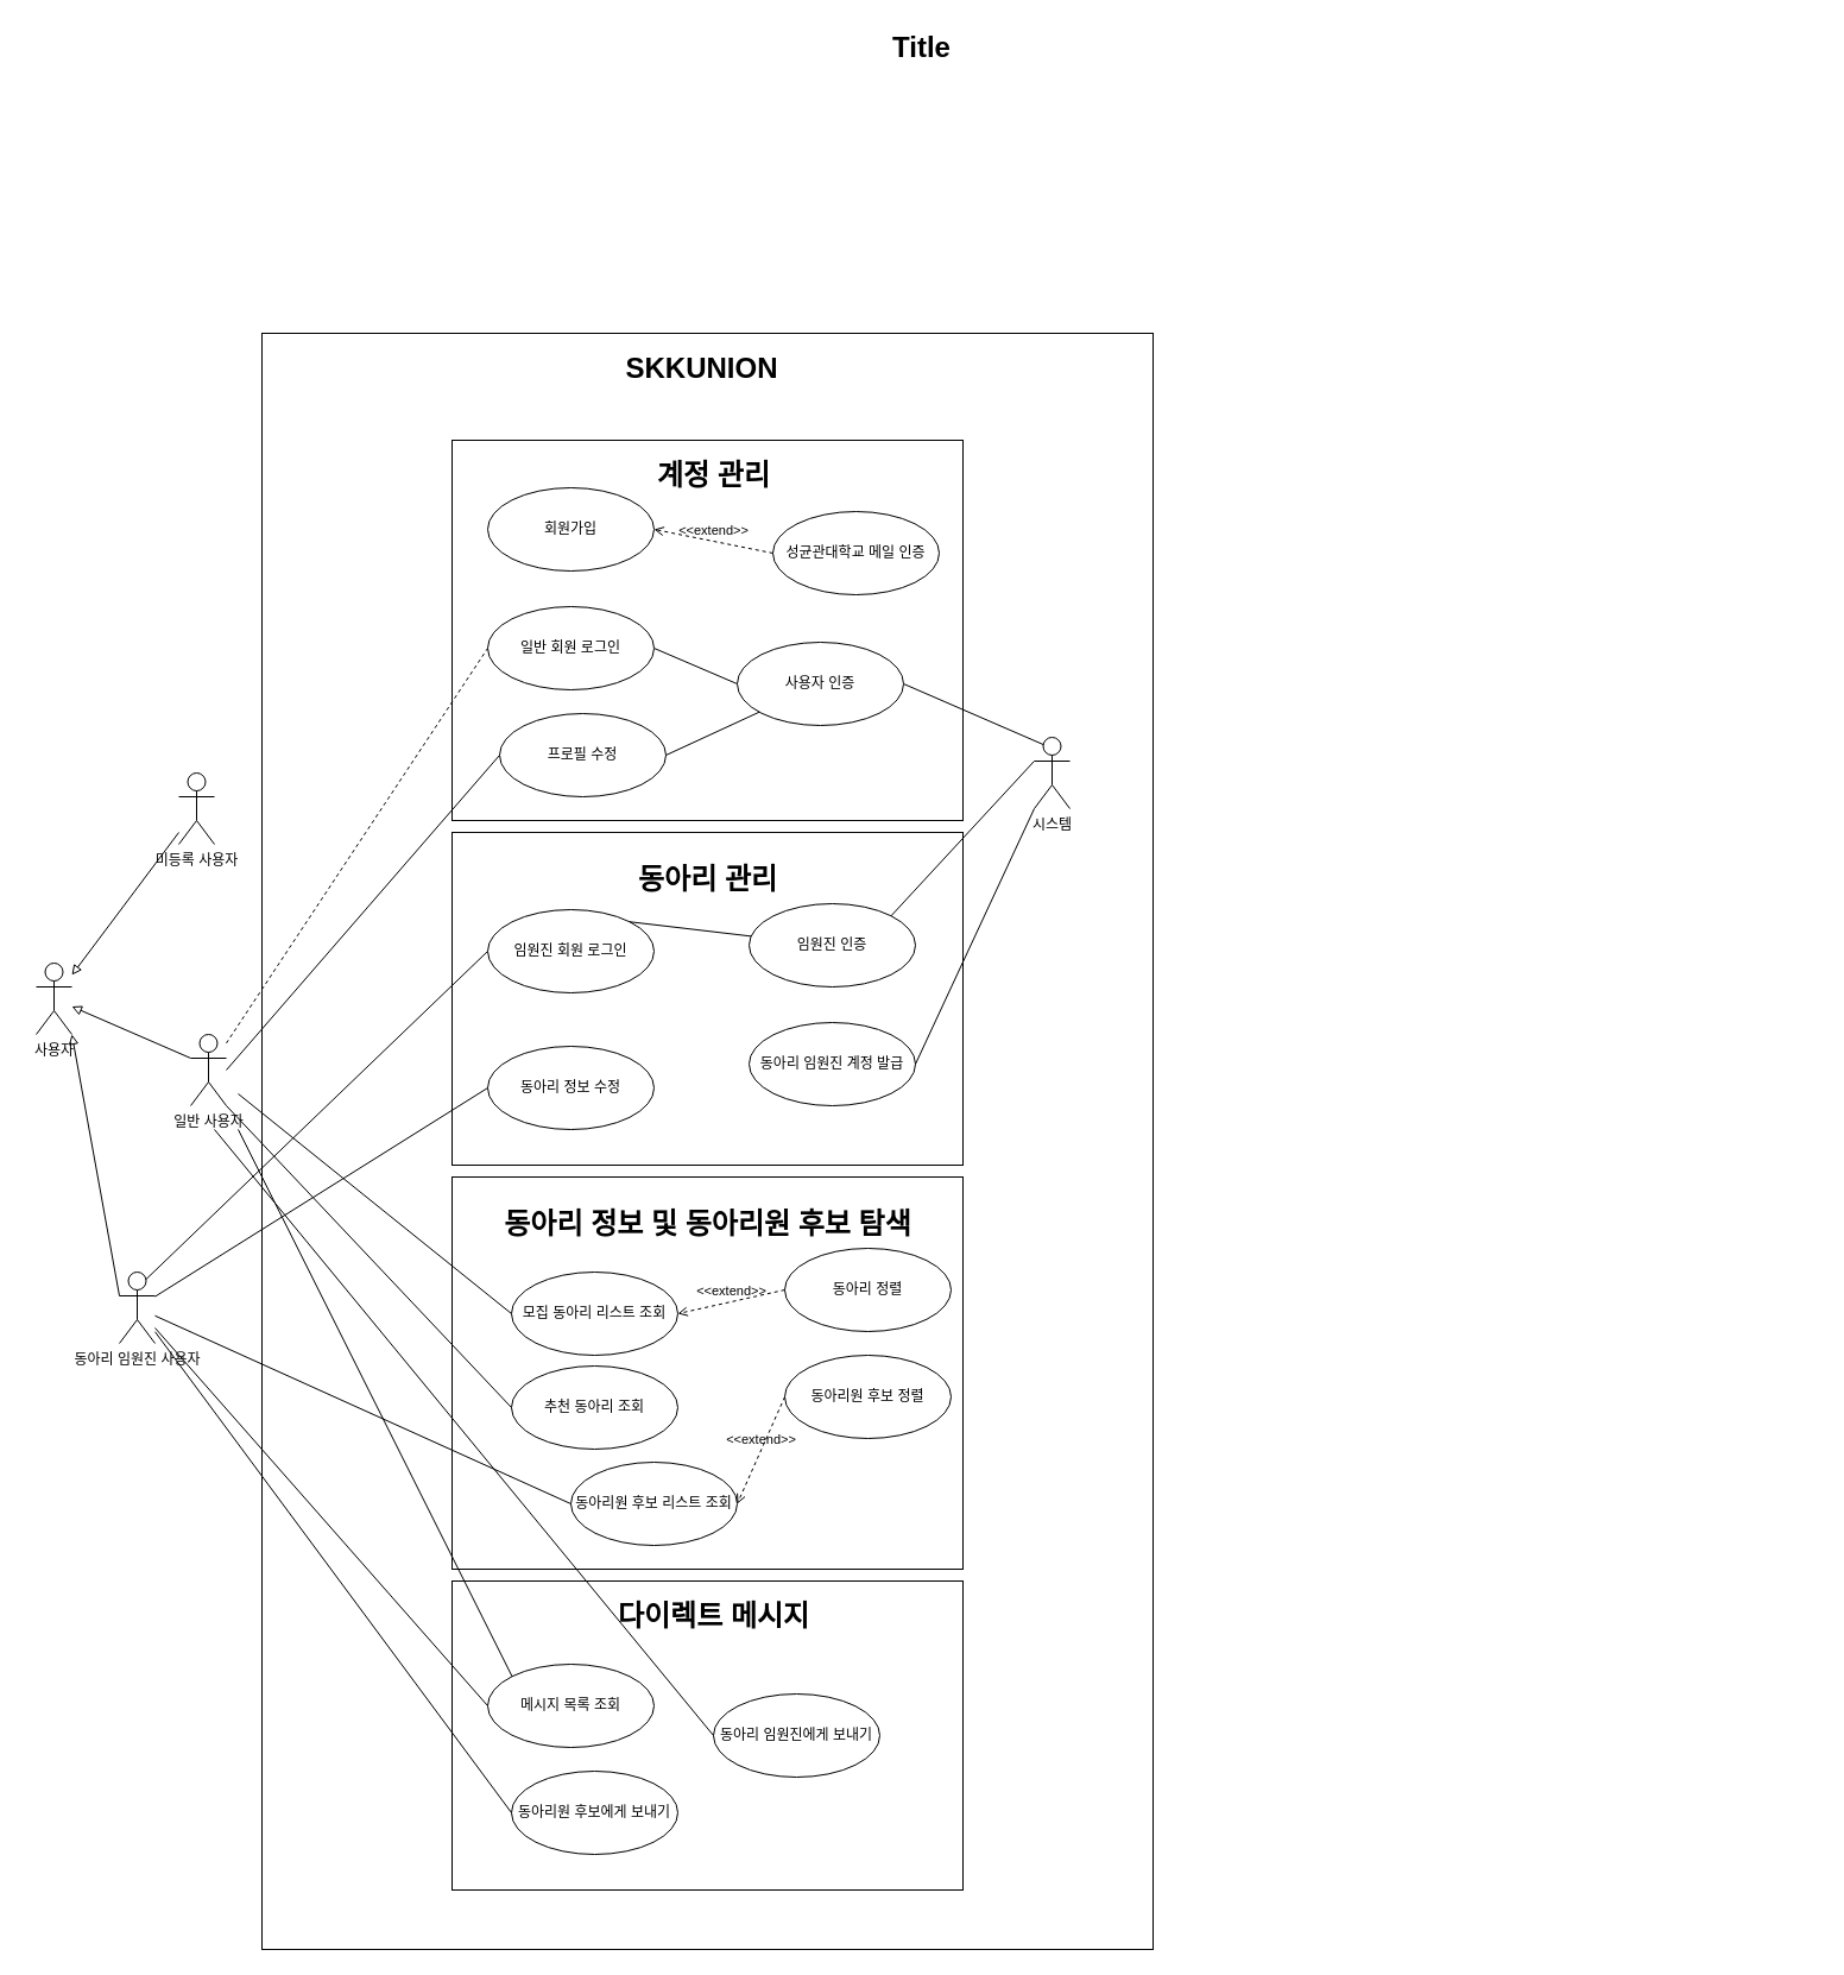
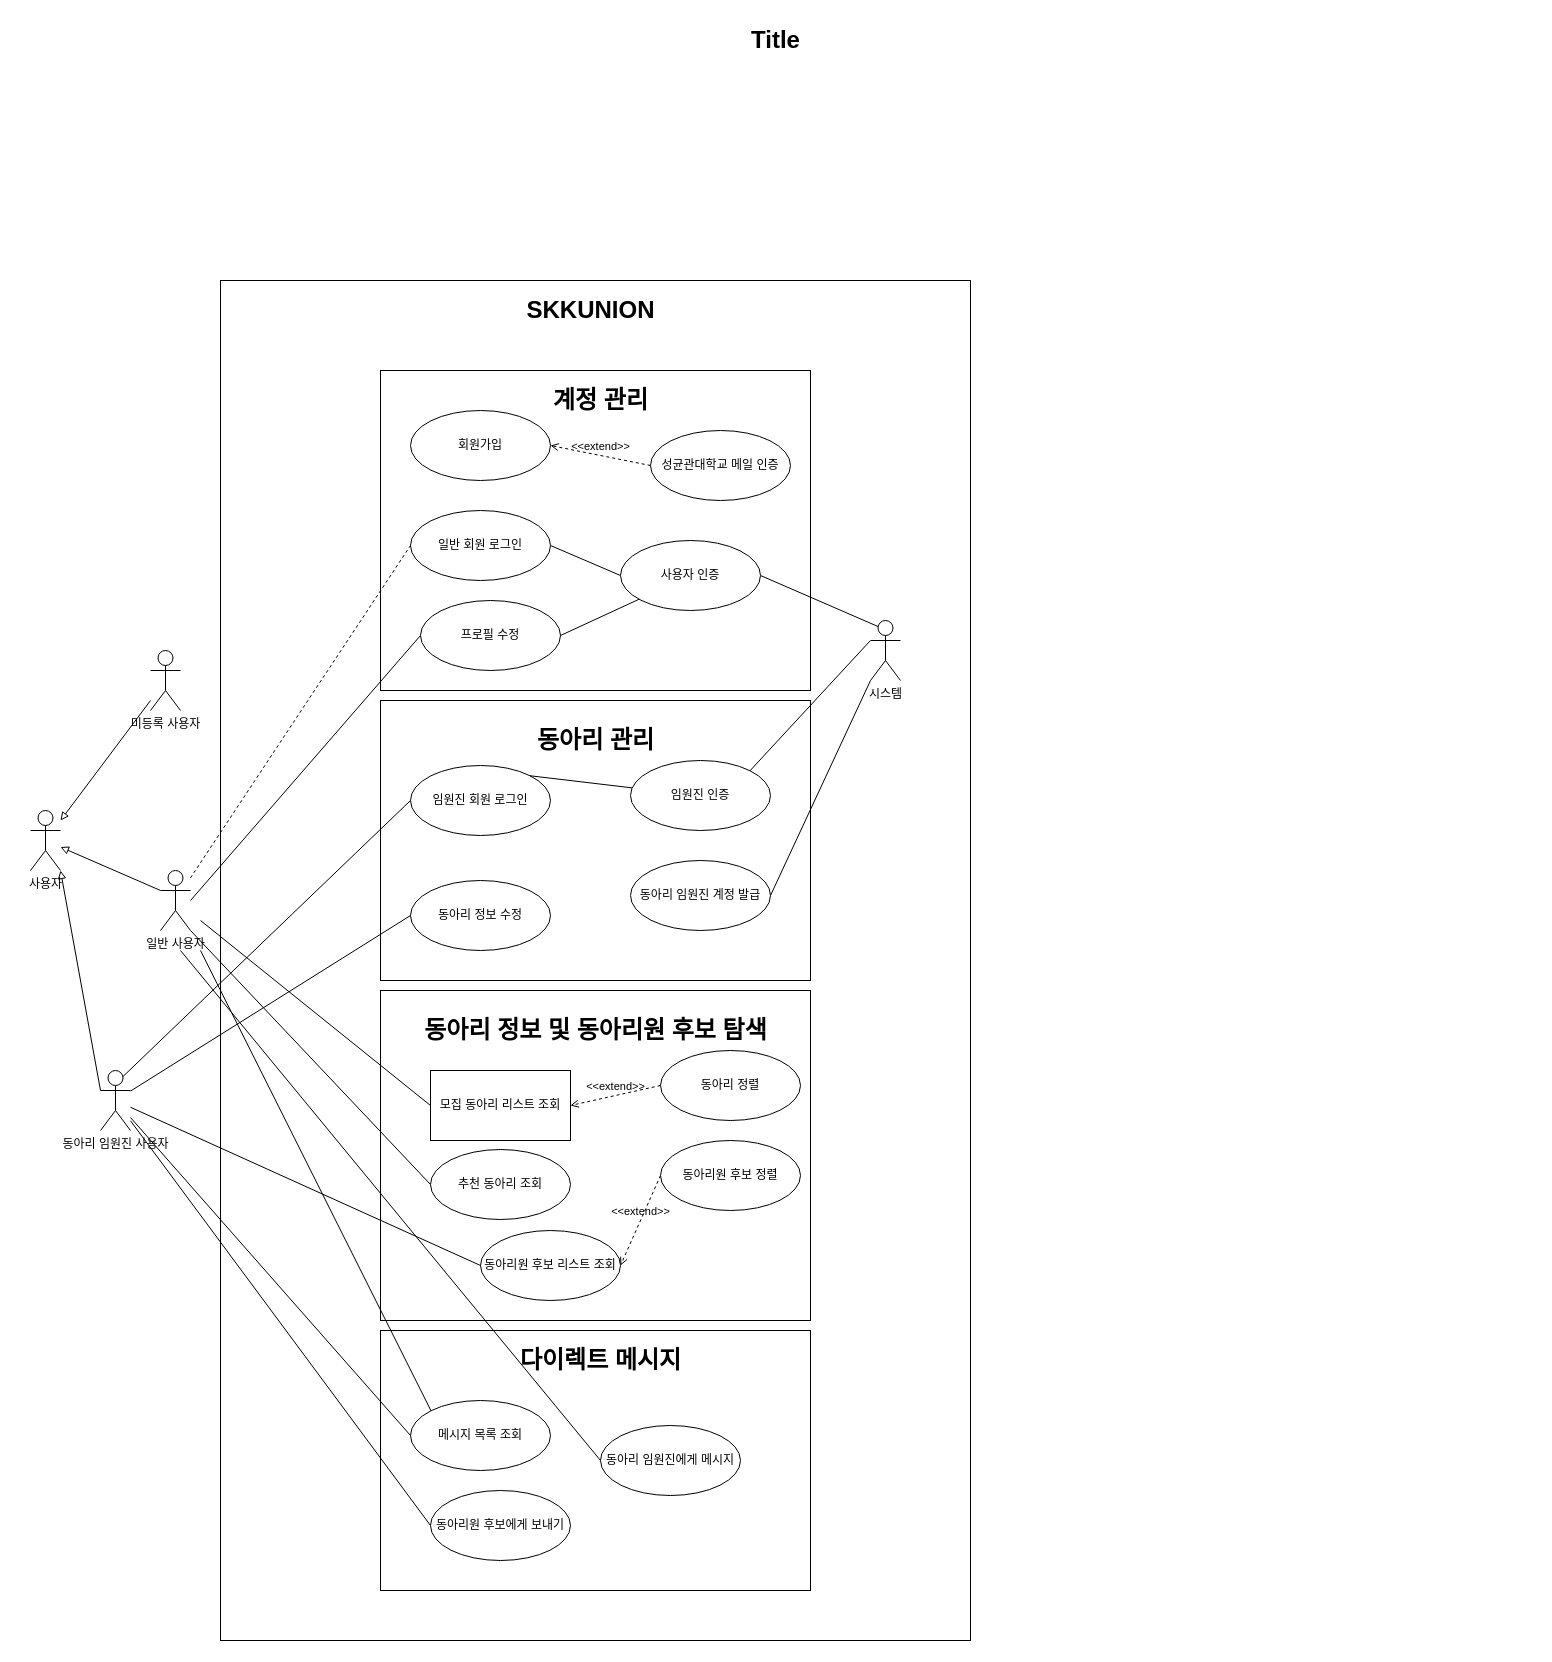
- <mxCell id="24" value="모집 동아리 리스트 조회" style="ellipse;whiteSpace=wrap;html=1;" vertex="1" parent="1"><mxGeometry x="430" y="1070" width="140" height="70" as="geometry" /></mxCell>
+ <mxCell id="24" value="모집 동아리 리스트 조회" style="whiteSpace=wrap;html=1;rounded=0;" vertex="1" parent="1"><mxGeometry x="430" y="1070" width="140" height="70" as="geometry" /></mxCell>
- <mxCell id="27" value="동아리 임원진에게 보내기" style="ellipse;whiteSpace=wrap;html=1;" vertex="1" parent="1"><mxGeometry x="600" y="1425" width="140" height="70" as="geometry" /></mxCell>
+ <mxCell id="27" value="동아리 임원진에게 메시지" style="ellipse;whiteSpace=wrap;html=1;" vertex="1" parent="1"><mxGeometry x="600" y="1425" width="140" height="70" as="geometry" /></mxCell>
